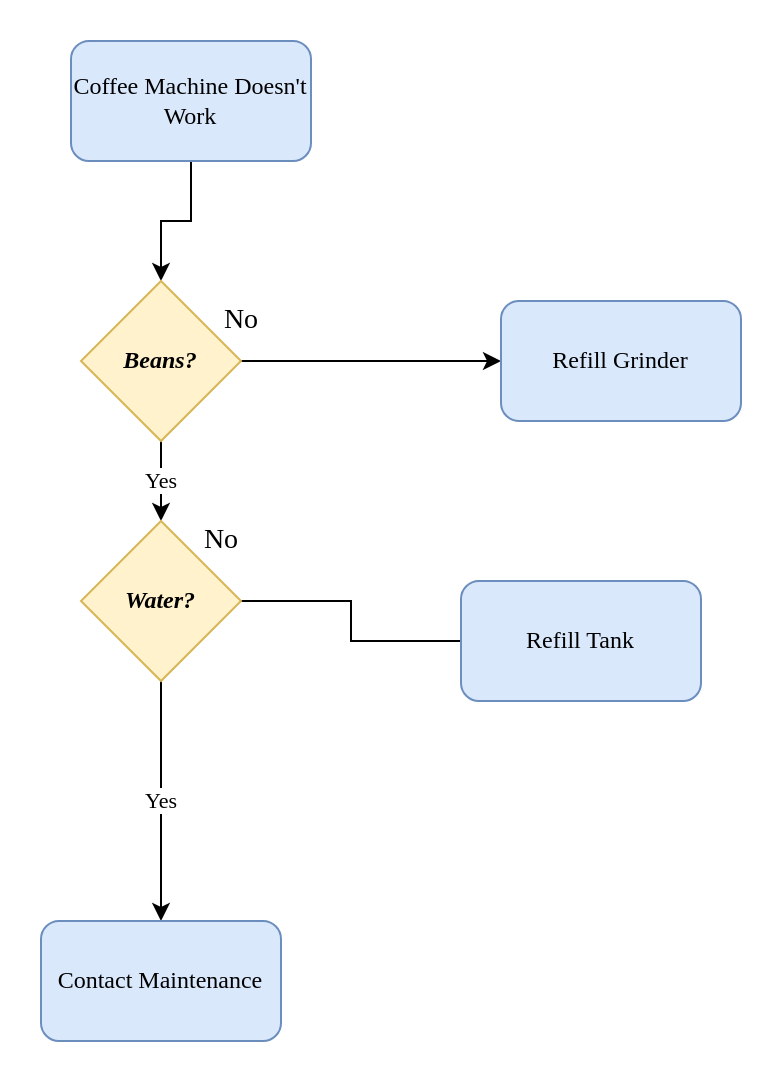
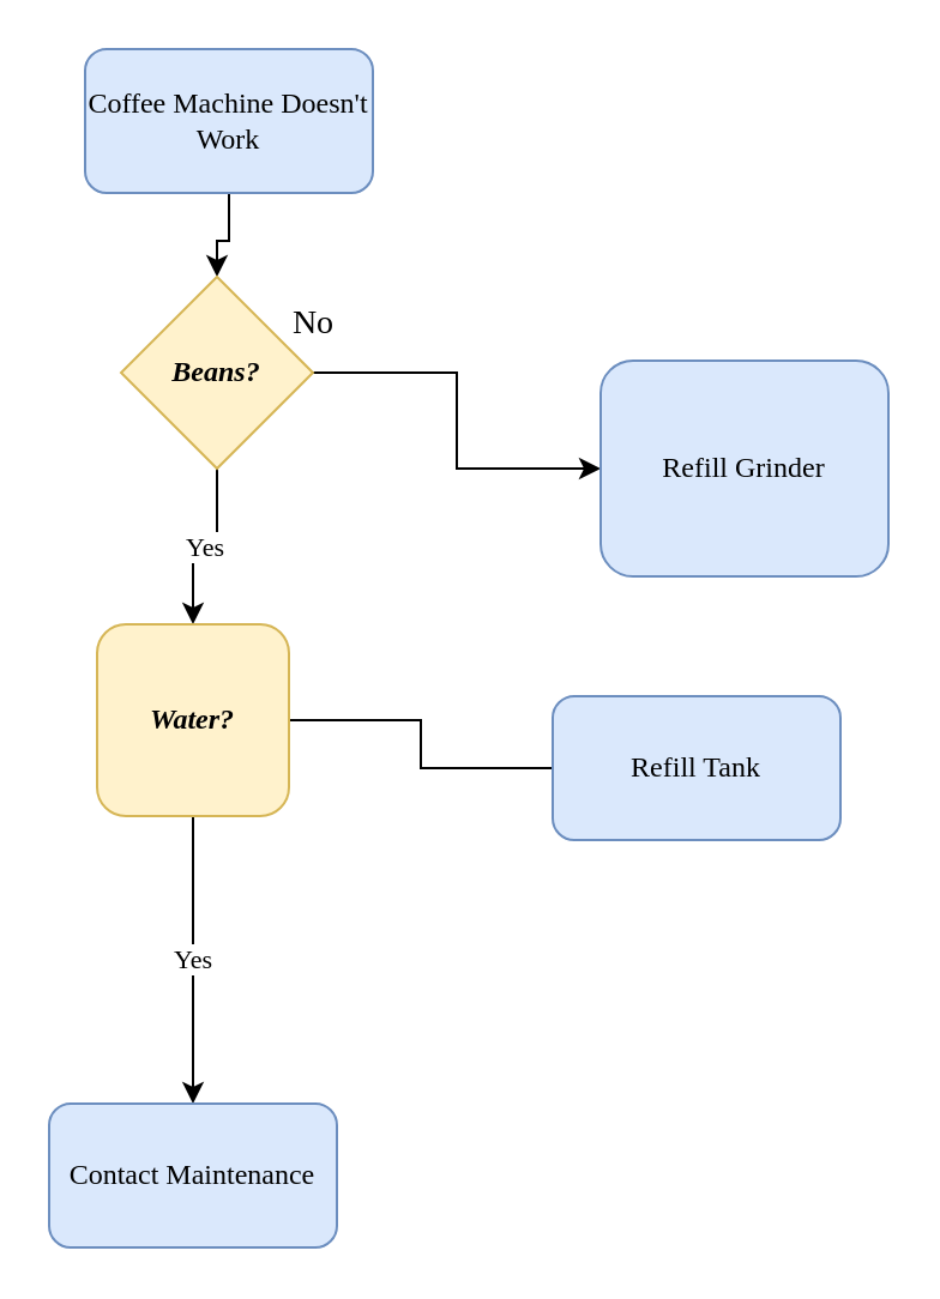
- <mxCell id="6" value="Beans?" style="rhombus;whiteSpace=wrap;html=1;fillColor=#fff2cc;strokeColor=#d6b656;fontStyle=3;fontFamily=Georgia;" vertex="1" parent="1"><mxGeometry x="40" y="140" width="80" height="80" as="geometry" /></mxCell>
+ <mxCell id="6" value="Beans?" style="rhombus;whiteSpace=wrap;html=1;fillColor=#fff2cc;strokeColor=#d6b656;fontStyle=3;fontFamily=Georgia;" vertex="1" parent="1"><mxGeometry x="50" y="115" width="80" height="80" as="geometry" /></mxCell>
- <mxCell id="11" value="Refill Grinder" style="rounded=1;whiteSpace=wrap;html=1;fillColor=#dae8fc;strokeColor=#6c8ebf;fontFamily=Georgia;" vertex="1" parent="1"><mxGeometry x="250" y="150" width="120" height="60" as="geometry" /></mxCell>
+ <mxCell id="11" value="Refill Grinder" style="rounded=1;whiteSpace=wrap;html=1;fillColor=#dae8fc;strokeColor=#6c8ebf;fontFamily=Georgia;" vertex="1" parent="1"><mxGeometry x="250" y="150" width="120" height="90" as="geometry" /></mxCell>
- <mxCell id="9" value="Water?" style="rhombus;whiteSpace=wrap;html=1;fillColor=#fff2cc;strokeColor=#d6b656;fontStyle=3;fontFamily=Georgia;" vertex="1" parent="1"><mxGeometry x="40" y="260" width="80" height="80" as="geometry" /></mxCell>
+ <mxCell id="9" value="Water?" style="whiteSpace=wrap;html=1;fillColor=#fff2cc;strokeColor=#d6b656;fontStyle=3;fontFamily=Georgia;rounded=1;" vertex="1" parent="1"><mxGeometry x="40" y="260" width="80" height="80" as="geometry" /></mxCell>
